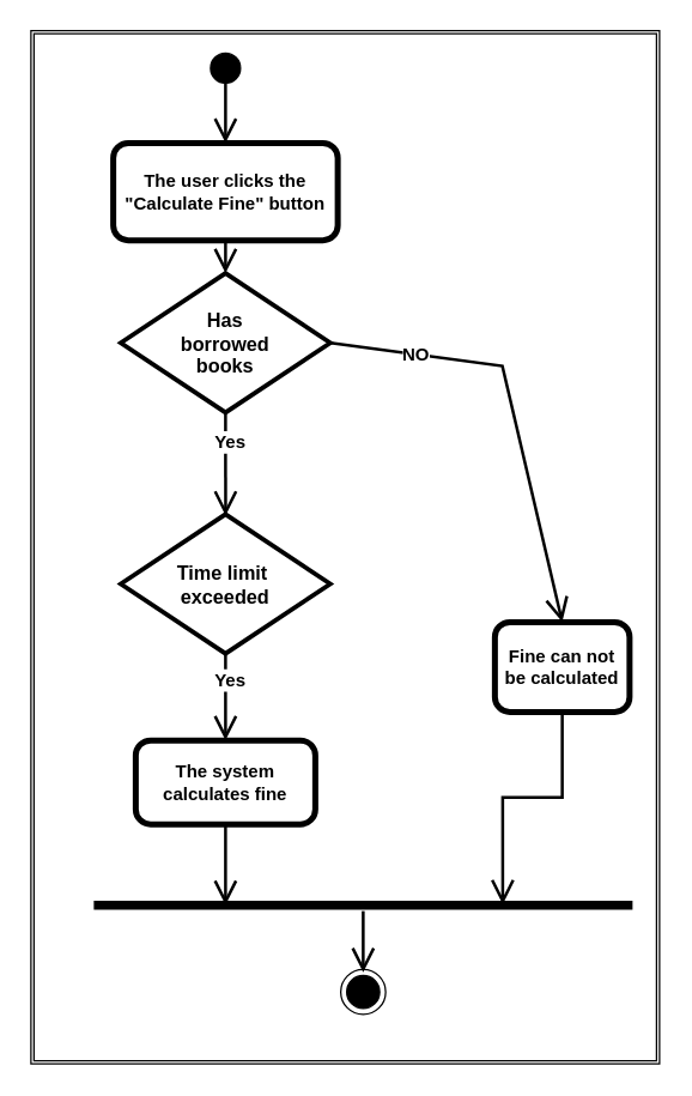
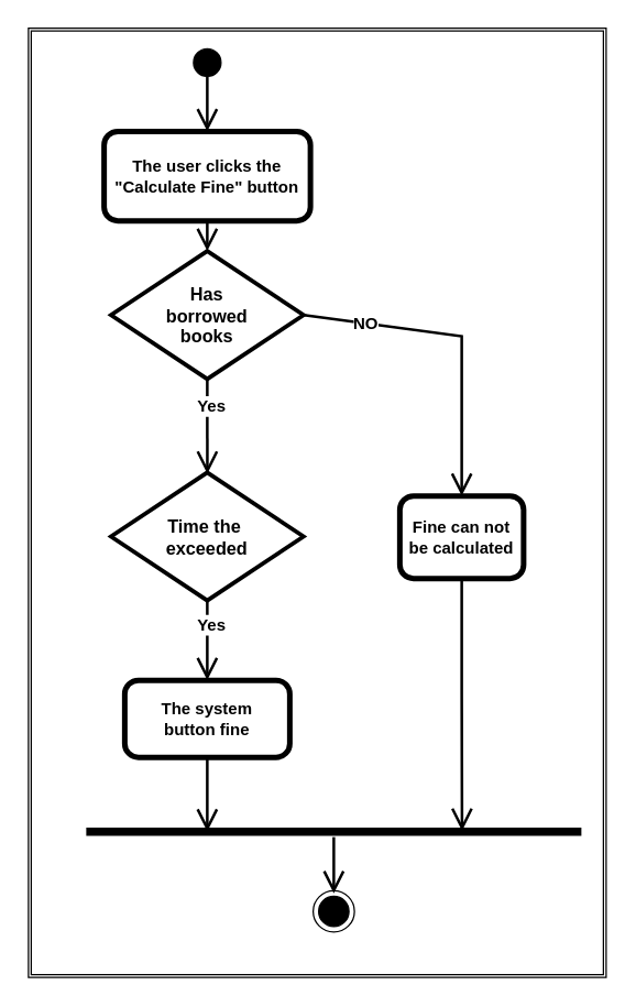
- <mxCell id="19" value="&lt;font color=&quot;#000000&quot;&gt;Time limit&amp;nbsp;&lt;br&gt;exceeded&lt;br&gt;&lt;/font&gt;" style="strokeWidth=3;html=1;shape=mxgraph.flowchart.decision;whiteSpace=wrap;fillStyle=solid;fontColor=#FFFFFF;fillColor=#FFFFFF;gradientColor=none;fontSize=13;fontStyle=1" vertex="1" parent="1"><mxGeometry x="80" y="343" width="140" height="93" as="geometry" /></mxCell>
+ <mxCell id="19" value="&lt;font color=&quot;#000000&quot;&gt;Time the&amp;nbsp;&lt;br&gt;exceeded&lt;br&gt;&lt;/font&gt;" style="strokeWidth=3;html=1;shape=mxgraph.flowchart.decision;whiteSpace=wrap;fillStyle=solid;fontColor=#FFFFFF;fillColor=#FFFFFF;gradientColor=none;fontSize=13;fontStyle=1" vertex="1" parent="1"><mxGeometry x="80" y="343" width="140" height="93" as="geometry" /></mxCell>
- <mxCell id="15" value="Fine can not &#10;be calculated" style="points=[[0.25,0,0],[0.5,0,0],[0.75,0,0],[1,0.25,0],[1,0.5,0],[1,0.75,0],[0.75,1,0],[0.5,1,0],[0.25,1,0],[0,0.75,0],[0,0.5,0],[0,0.25,0]];shape=mxgraph.bpmn.task;whiteSpace=wrap;rectStyle=rounded;size=10;bpmnShapeType=call;strokeColor=#000000;fontStyle=1" parent="1" vertex="1"><mxGeometry x="330" y="415" width="90" height="60" as="geometry" /></mxCell>
+ <mxCell id="15" value="Fine can not &#10;be calculated" style="points=[[0.25,0,0],[0.5,0,0],[0.75,0,0],[1,0.25,0],[1,0.5,0],[1,0.75,0],[0.75,1,0],[0.5,1,0],[0.25,1,0],[0,0.75,0],[0,0.5,0],[0,0.25,0]];shape=mxgraph.bpmn.task;whiteSpace=wrap;rectStyle=rounded;size=10;bpmnShapeType=call;strokeColor=#000000;fontStyle=1" parent="1" vertex="1"><mxGeometry x="290" y="360" width="90" height="60" as="geometry" /></mxCell>
- <mxCell id="17" value="The system &#10;calculates fine" style="points=[[0.25,0,0],[0.5,0,0],[0.75,0,0],[1,0.25,0],[1,0.5,0],[1,0.75,0],[0.75,1,0],[0.5,1,0],[0.25,1,0],[0,0.75,0],[0,0.5,0],[0,0.25,0]];shape=mxgraph.bpmn.task;whiteSpace=wrap;rectStyle=rounded;size=10;bpmnShapeType=call;strokeColor=#000000;fontStyle=1" parent="1" vertex="1"><mxGeometry x="90" y="494" width="120" height="56" as="geometry" /></mxCell>
+ <mxCell id="17" value="The system &#10;button fine" style="points=[[0.25,0,0],[0.5,0,0],[0.75,0,0],[1,0.25,0],[1,0.5,0],[1,0.75,0],[0.75,1,0],[0.5,1,0],[0.25,1,0],[0,0.75,0],[0,0.5,0],[0,0.25,0]];shape=mxgraph.bpmn.task;whiteSpace=wrap;rectStyle=rounded;size=10;bpmnShapeType=call;strokeColor=#000000;fontStyle=1" parent="1" vertex="1"><mxGeometry x="90" y="494" width="120" height="56" as="geometry" /></mxCell>
